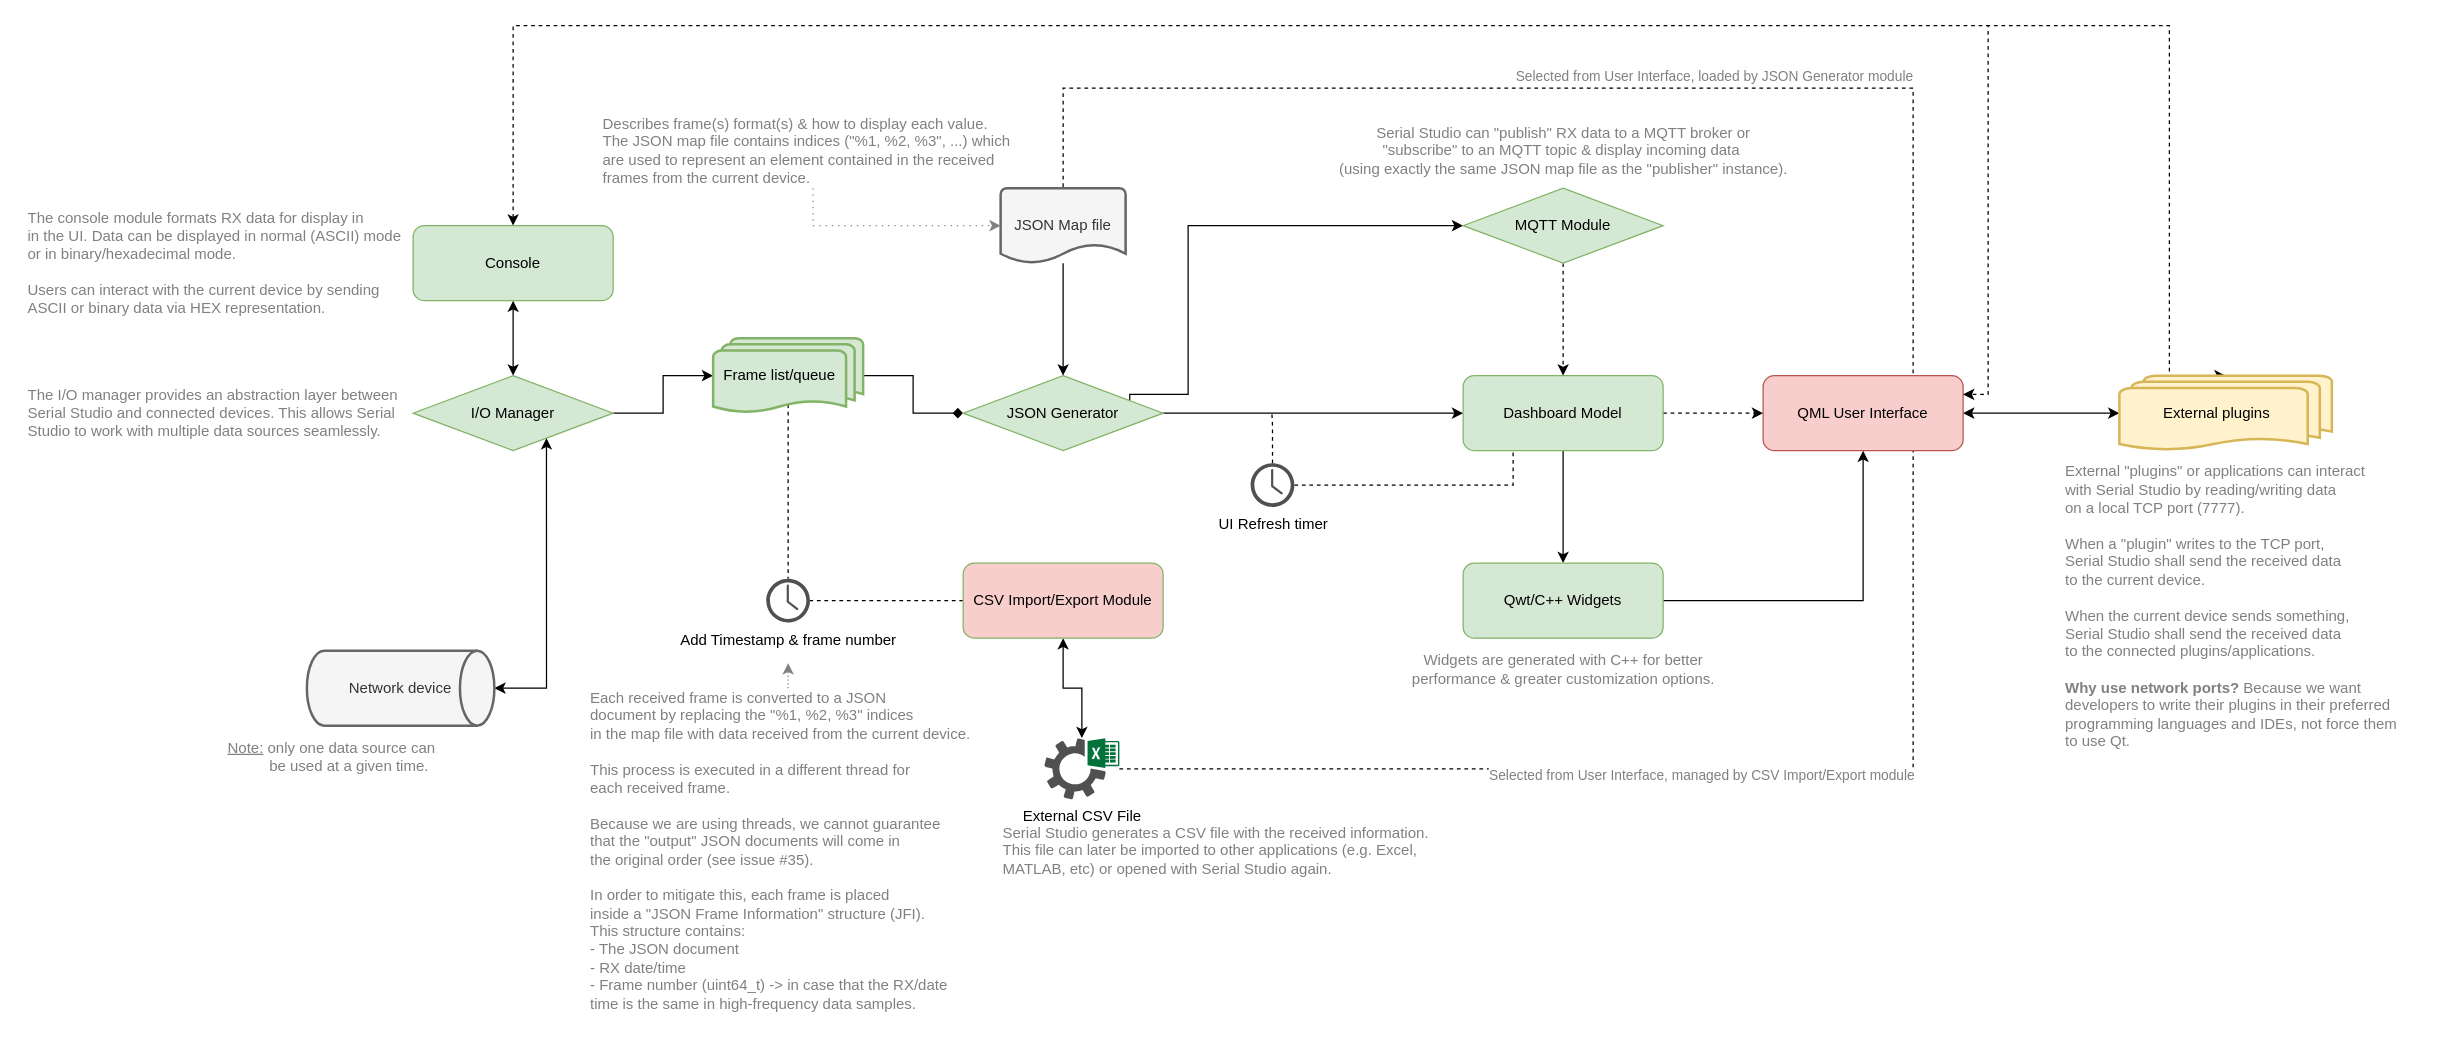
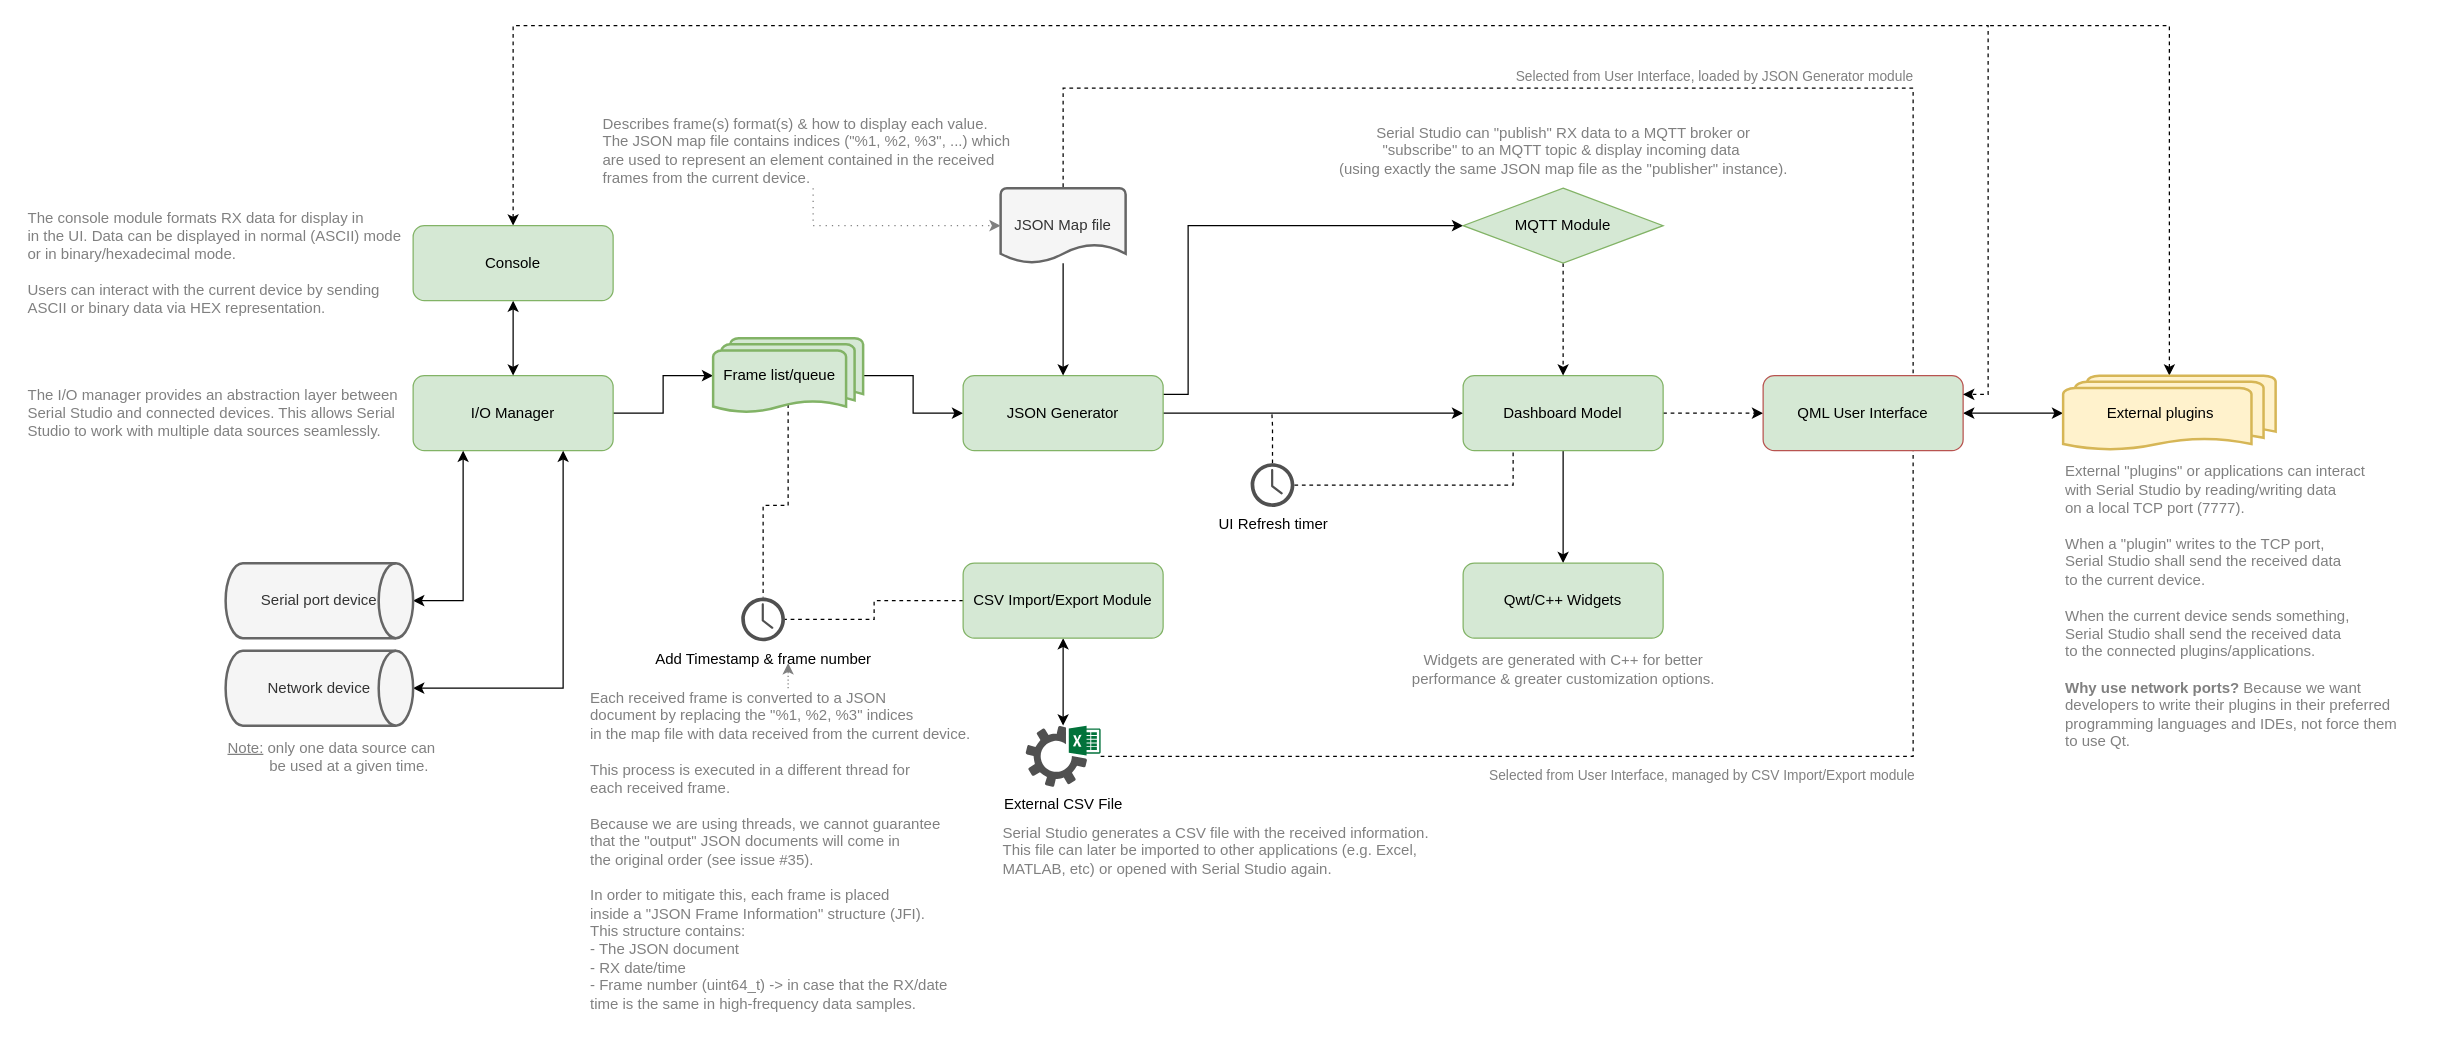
- <mxCell id="3" value="I/O Manager" style="rhombus;whiteSpace=wrap;html=1;fillColor=#d5e8d4;strokeColor=#82b366;" parent="1" vertex="1"><mxGeometry x="330" y="300" width="160" height="60" as="geometry" /></mxCell>
+ <mxCell id="3" value="I/O Manager" style="rounded=1;whiteSpace=wrap;html=1;fillColor=#d5e8d4;strokeColor=#82b366;" parent="1" vertex="1"><mxGeometry x="330" y="300" width="160" height="60" as="geometry" /></mxCell>
- <mxCell id="6" style="edgeStyle=orthogonalEdgeStyle;rounded=0;orthogonalLoop=1;jettySize=auto;html=1;exitX=1;exitY=0.5;exitDx=0;exitDy=0;exitPerimeter=0;entryX=0;entryY=0.5;entryDx=0;entryDy=0;endArrow=diamond;" parent="1" source="8" target="11" edge="1"><mxGeometry relative="1" as="geometry" /></mxCell>
+ <mxCell id="6" style="edgeStyle=orthogonalEdgeStyle;rounded=0;orthogonalLoop=1;jettySize=auto;html=1;exitX=1;exitY=0.5;exitDx=0;exitDy=0;exitPerimeter=0;entryX=0;entryY=0.5;entryDx=0;entryDy=0;" parent="1" source="8" target="11" edge="1"><mxGeometry relative="1" as="geometry" /></mxCell>
- <mxCell id="11" value="JSON Generator" style="rhombus;whiteSpace=wrap;html=1;fillColor=#d5e8d4;strokeColor=#82b366;" parent="1" vertex="1"><mxGeometry x="770" y="300" width="160" height="60" as="geometry" /></mxCell>
+ <mxCell id="11" value="JSON Generator" style="rounded=1;whiteSpace=wrap;html=1;fillColor=#d5e8d4;strokeColor=#82b366;" parent="1" vertex="1"><mxGeometry x="770" y="300" width="160" height="60" as="geometry" /></mxCell>
- <mxCell id="28" value="QML User Interface" style="rounded=1;whiteSpace=wrap;html=1;fillColor=#f8cecc;strokeColor=#b85450;" parent="1" vertex="1"><mxGeometry x="1410" y="300" width="160" height="60" as="geometry" /></mxCell>
+ <mxCell id="28" value="QML User Interface" style="rounded=1;whiteSpace=wrap;html=1;fillColor=#d5e8d4;strokeColor=#b85450;" parent="1" vertex="1"><mxGeometry x="1410" y="300" width="160" height="60" as="geometry" /></mxCell>
- <mxCell id="30" value="&amp;nbsp; &amp;nbsp; &amp;nbsp; &amp;nbsp; &amp;nbsp; External plugins" style="strokeWidth=2;html=1;shape=mxgraph.flowchart.multi-document;whiteSpace=wrap;align=left;fillColor=#fff2cc;strokeColor=#d6b656;" parent="1" vertex="1"><mxGeometry x="1695" y="300" width="170" height="60" as="geometry" /></mxCell>
+ <mxCell id="30" value="&amp;nbsp; &amp;nbsp; &amp;nbsp; &amp;nbsp; &amp;nbsp; External plugins" style="strokeWidth=2;html=1;shape=mxgraph.flowchart.multi-document;whiteSpace=wrap;align=left;fillColor=#fff2cc;strokeColor=#d6b656;" parent="1" vertex="1"><mxGeometry x="1650" y="300" width="170" height="60" as="geometry" /></mxCell>
+ <mxCell id="4" style="edgeStyle=orthogonalEdgeStyle;rounded=0;orthogonalLoop=1;jettySize=auto;html=1;exitX=1;exitY=0.5;exitDx=0;exitDy=0;exitPerimeter=0;entryX=0.25;entryY=1;entryDx=0;entryDy=0;startArrow=classic;startFill=1;" parent="1" source="5" target="3" edge="1"><mxGeometry relative="1" as="geometry" /></mxCell>
+ <mxCell id="5" value="Serial port device" style="strokeWidth=2;html=1;shape=mxgraph.flowchart.direct_data;whiteSpace=wrap;fillColor=#f5f5f5;strokeColor=#666666;fontColor=#333333;" parent="1" vertex="1"><mxGeometry x="180" y="450" width="150" height="60" as="geometry" /></mxCell>
- <mxCell id="12" value="Add Timestamp &amp;amp; frame number" style="pointerEvents=1;shadow=0;dashed=0;html=1;strokeColor=none;fillColor=#505050;labelPosition=center;verticalLabelPosition=bottom;verticalAlign=top;outlineConnect=0;align=center;shape=mxgraph.office.concepts.clock;" parent="1" vertex="1"><mxGeometry x="612.5" y="462.5" width="35" height="35" as="geometry" /></mxCell>
+ <mxCell id="12" value="Add Timestamp &amp;amp; frame number" style="pointerEvents=1;shadow=0;dashed=0;html=1;strokeColor=none;fillColor=#505050;labelPosition=center;verticalLabelPosition=bottom;verticalAlign=top;outlineConnect=0;align=center;shape=mxgraph.office.concepts.clock;" parent="1" vertex="1"><mxGeometry x="592.5" y="477.5" width="35" height="35" as="geometry" /></mxCell>
- <mxCell id="15" value="CSV Import/Export Module" style="rounded=1;whiteSpace=wrap;html=1;fillColor=#f8cecc;strokeColor=#82b366;" parent="1" vertex="1"><mxGeometry x="770" y="450" width="160" height="60" as="geometry" /></mxCell>
+ <mxCell id="15" value="CSV Import/Export Module" style="rounded=1;whiteSpace=wrap;html=1;fillColor=#d5e8d4;strokeColor=#82b366;" parent="1" vertex="1"><mxGeometry x="770" y="450" width="160" height="60" as="geometry" /></mxCell>
- <mxCell id="23" style="edgeStyle=orthogonalEdgeStyle;rounded=0;orthogonalLoop=1;jettySize=auto;html=1;exitX=1;exitY=0.5;exitDx=0;exitDy=0;entryX=0.5;entryY=1;entryDx=0;entryDy=0;startArrow=none;startFill=0;endArrow=classic;endFill=1;" parent="1" source="24" target="28" edge="1"><mxGeometry relative="1" as="geometry" /></mxCell>
- <mxCell id="35" value="Network device" style="strokeWidth=2;html=1;shape=mxgraph.flowchart.direct_data;whiteSpace=wrap;fillColor=#f5f5f5;strokeColor=#666666;fontColor=#333333;" parent="1" vertex="1"><mxGeometry x="245" y="520" width="150" height="60" as="geometry" /></mxCell>
+ <mxCell id="35" value="Network device" style="strokeWidth=2;html=1;shape=mxgraph.flowchart.direct_data;whiteSpace=wrap;fillColor=#f5f5f5;strokeColor=#666666;fontColor=#333333;" parent="1" vertex="1"><mxGeometry x="180" y="520" width="150" height="60" as="geometry" /></mxCell>
- <mxCell id="17" value="External CSV File" style="pointerEvents=1;shadow=0;dashed=0;html=1;strokeColor=none;fillColor=#505050;labelPosition=center;verticalLabelPosition=bottom;verticalAlign=top;outlineConnect=0;align=center;shape=mxgraph.office.services.excel_services;" parent="1" vertex="1"><mxGeometry x="835" y="590" width="60" height="49" as="geometry" /></mxCell>
+ <mxCell id="17" value="External CSV File" style="pointerEvents=1;shadow=0;dashed=0;html=1;strokeColor=none;fillColor=#505050;labelPosition=center;verticalLabelPosition=bottom;verticalAlign=top;outlineConnect=0;align=center;shape=mxgraph.office.services.excel_services;" parent="1" vertex="1"><mxGeometry x="820" y="580" width="60" height="49" as="geometry" /></mxCell>
